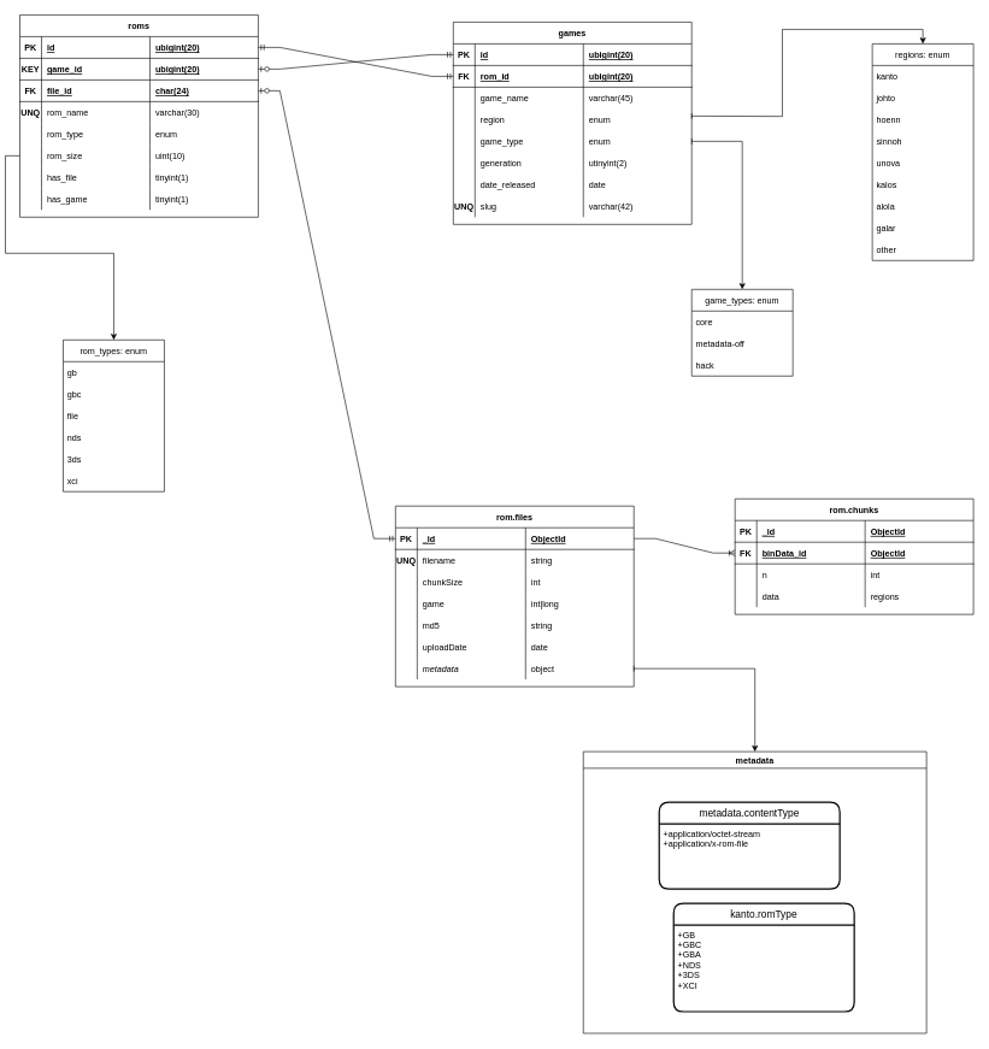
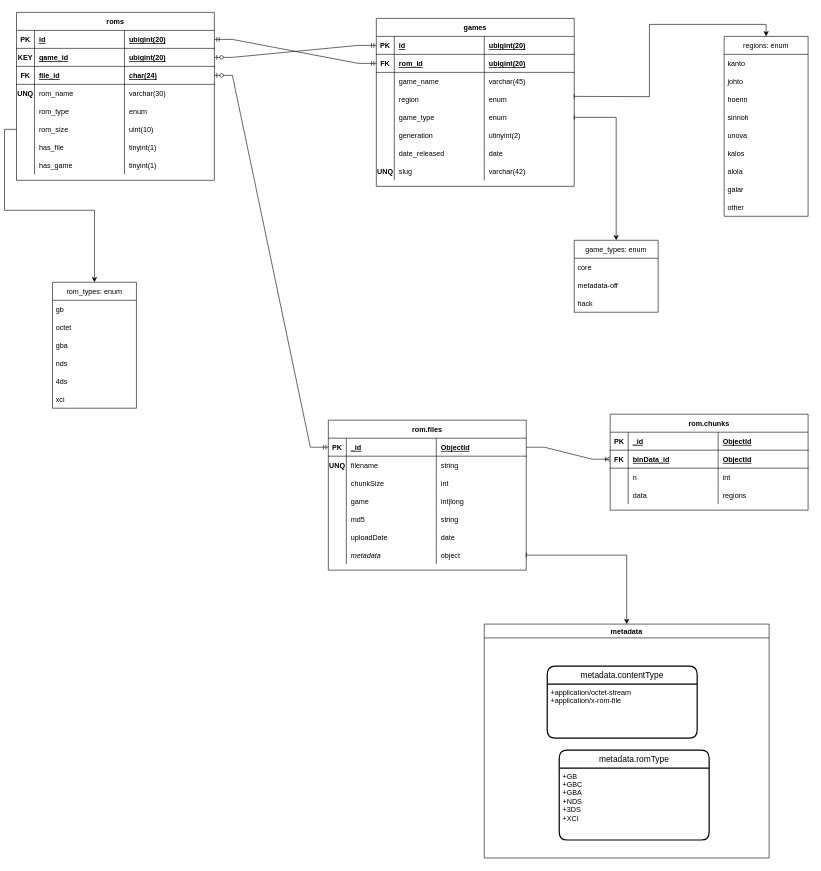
- <mxCell id="142" value="gbc" style="text;strokeColor=none;fillColor=none;align=left;verticalAlign=middle;spacingLeft=4;spacingRight=4;overflow=hidden;points=[[0,0.5],[1,0.5]];portConstraint=eastwest;rotatable=0;" parent="140" vertex="1"><mxGeometry y="60" width="140" height="30" as="geometry" /></mxCell>
+ <mxCell id="142" value="octet" style="text;strokeColor=none;fillColor=none;align=left;verticalAlign=middle;spacingLeft=4;spacingRight=4;overflow=hidden;points=[[0,0.5],[1,0.5]];portConstraint=eastwest;rotatable=0;" parent="140" vertex="1"><mxGeometry y="60" width="140" height="30" as="geometry" /></mxCell>
- <mxCell id="143" value="file" style="text;strokeColor=none;fillColor=none;align=left;verticalAlign=middle;spacingLeft=4;spacingRight=4;overflow=hidden;points=[[0,0.5],[1,0.5]];portConstraint=eastwest;rotatable=0;" parent="140" vertex="1"><mxGeometry y="90" width="140" height="30" as="geometry" /></mxCell>
+ <mxCell id="143" value="gba" style="text;strokeColor=none;fillColor=none;align=left;verticalAlign=middle;spacingLeft=4;spacingRight=4;overflow=hidden;points=[[0,0.5],[1,0.5]];portConstraint=eastwest;rotatable=0;" parent="140" vertex="1"><mxGeometry y="90" width="140" height="30" as="geometry" /></mxCell>
- <mxCell id="145" value="3ds" style="text;strokeColor=none;fillColor=none;align=left;verticalAlign=middle;spacingLeft=4;spacingRight=4;overflow=hidden;points=[[0,0.5],[1,0.5]];portConstraint=eastwest;rotatable=0;" parent="140" vertex="1"><mxGeometry y="150" width="140" height="30" as="geometry" /></mxCell>
+ <mxCell id="145" value="4ds" style="text;strokeColor=none;fillColor=none;align=left;verticalAlign=middle;spacingLeft=4;spacingRight=4;overflow=hidden;points=[[0,0.5],[1,0.5]];portConstraint=eastwest;rotatable=0;" parent="140" vertex="1"><mxGeometry y="150" width="140" height="30" as="geometry" /></mxCell>
- <mxCell id="53" value="kanto.romType" style="swimlane;childLayout=stackLayout;horizontal=1;startSize=30;horizontalStack=0;rounded=1;fontSize=14;fontStyle=0;strokeWidth=2;resizeParent=0;resizeLast=1;shadow=0;dashed=0;align=center;" parent="50" vertex="1"><mxGeometry x="125" y="210" width="250" height="150" as="geometry" /></mxCell>
+ <mxCell id="53" value="metadata.romType" style="swimlane;childLayout=stackLayout;horizontal=1;startSize=30;horizontalStack=0;rounded=1;fontSize=14;fontStyle=0;strokeWidth=2;resizeParent=0;resizeLast=1;shadow=0;dashed=0;align=center;" parent="50" vertex="1"><mxGeometry x="125" y="210" width="250" height="150" as="geometry" /></mxCell>
